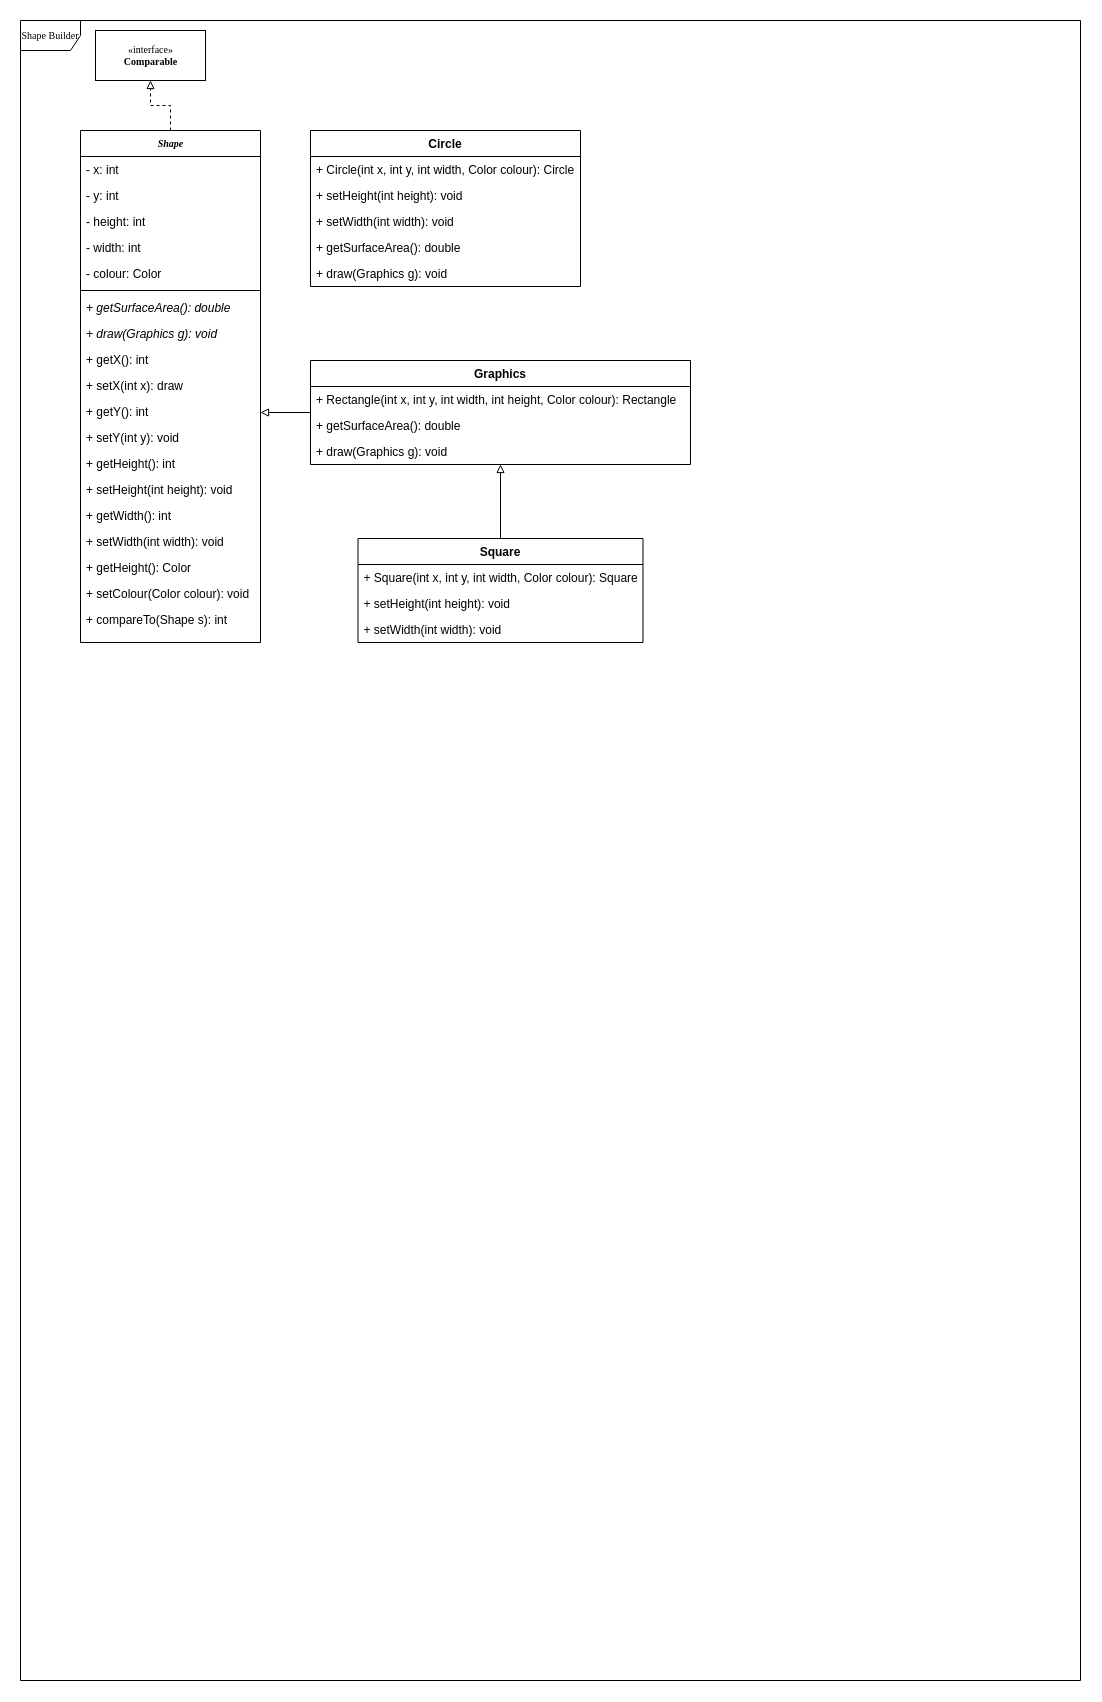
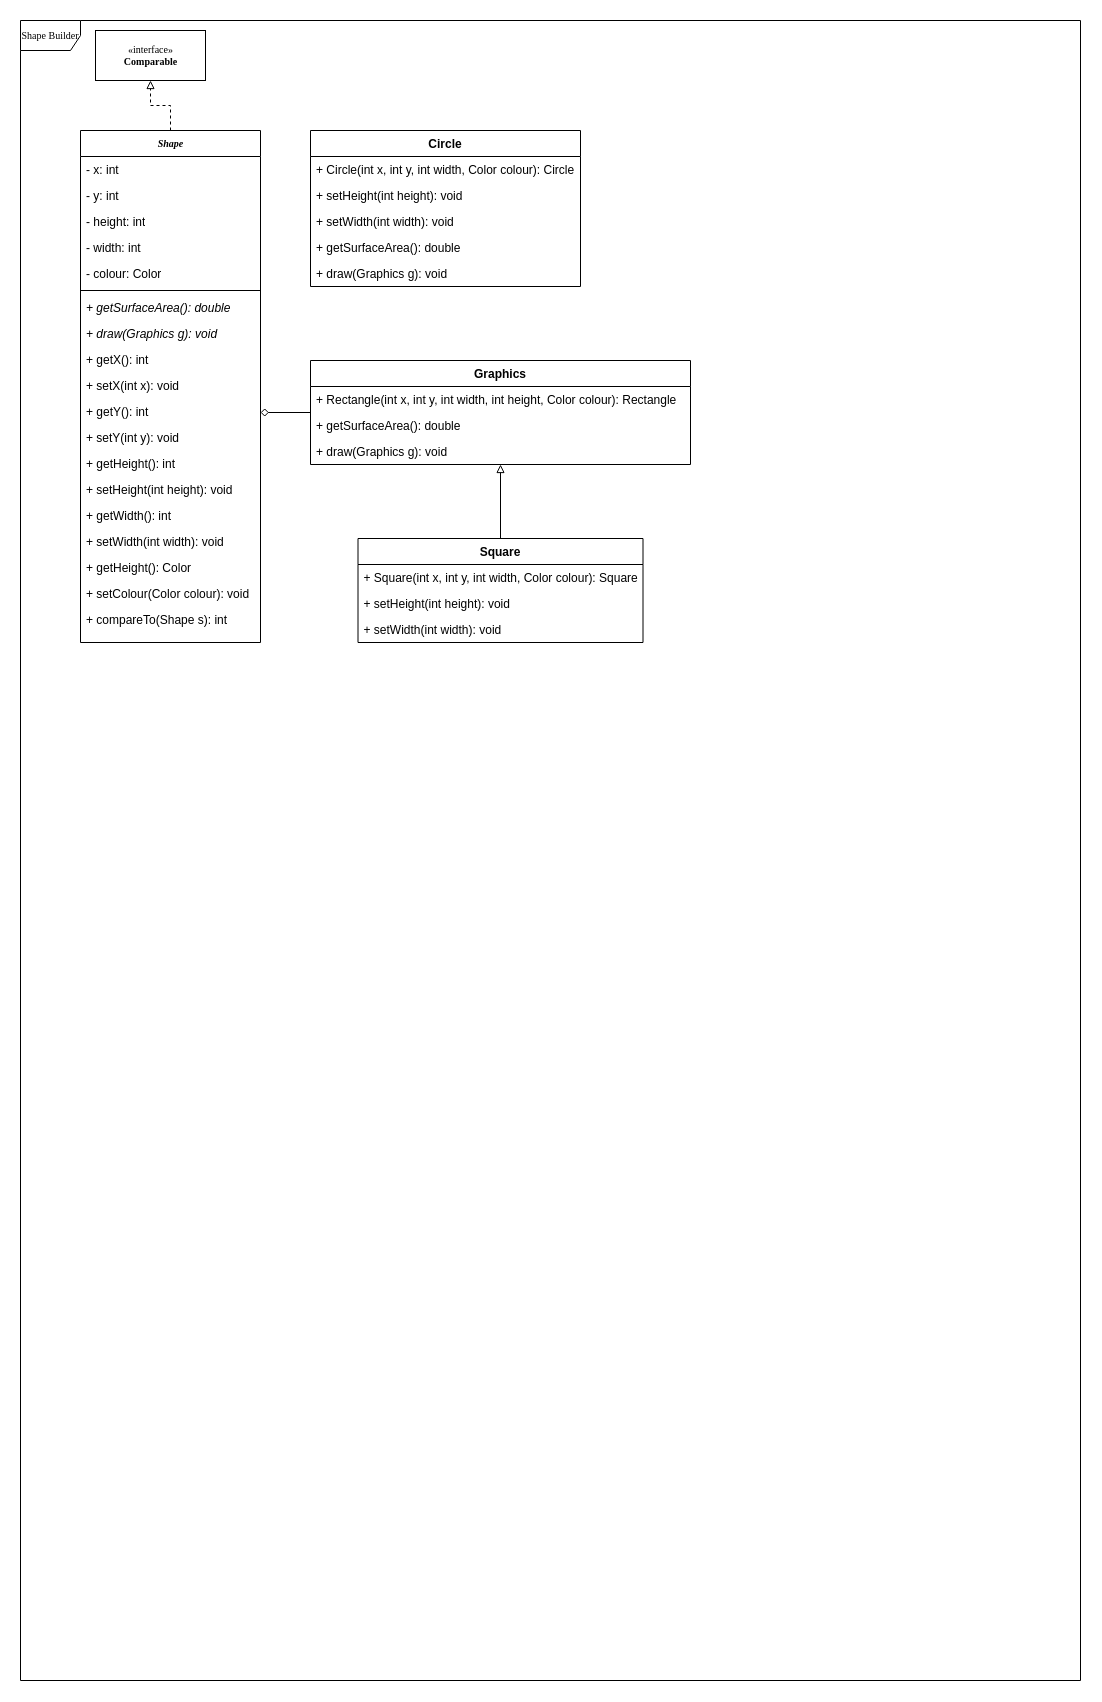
- <mxCell id="14" value="+ setX(int x): draw" style="text;strokeColor=none;fillColor=none;align=left;verticalAlign=top;spacingLeft=4;spacingRight=4;overflow=hidden;rotatable=0;points=[[0,0.5],[1,0.5]];portConstraint=eastwest;rounded=0;shadow=0;glass=0;sketch=0;" vertex="1" parent="4"><mxGeometry y="242" width="180" height="26" as="geometry" /></mxCell>
+ <mxCell id="14" value="+ setX(int x): void" style="text;strokeColor=none;fillColor=none;align=left;verticalAlign=top;spacingLeft=4;spacingRight=4;overflow=hidden;rotatable=0;points=[[0,0.5],[1,0.5]];portConstraint=eastwest;rounded=0;shadow=0;glass=0;sketch=0;" vertex="1" parent="4"><mxGeometry y="242" width="180" height="26" as="geometry" /></mxCell>
- <mxCell id="25" style="edgeStyle=orthogonalEdgeStyle;rounded=0;orthogonalLoop=1;jettySize=auto;html=1;endArrow=block;endFill=0;" edge="1" parent="1" source="26" target="4"><mxGeometry relative="1" as="geometry"><Array as="points"><mxPoint x="330" y="410" /><mxPoint x="330" y="410" /></Array></mxGeometry></mxCell>
+ <mxCell id="25" style="edgeStyle=orthogonalEdgeStyle;rounded=0;orthogonalLoop=1;jettySize=auto;html=1;endArrow=diamond;endFill=0;" edge="1" parent="1" source="26" target="4"><mxGeometry relative="1" as="geometry"><Array as="points"><mxPoint x="330" y="410" /><mxPoint x="330" y="410" /></Array></mxGeometry></mxCell>
